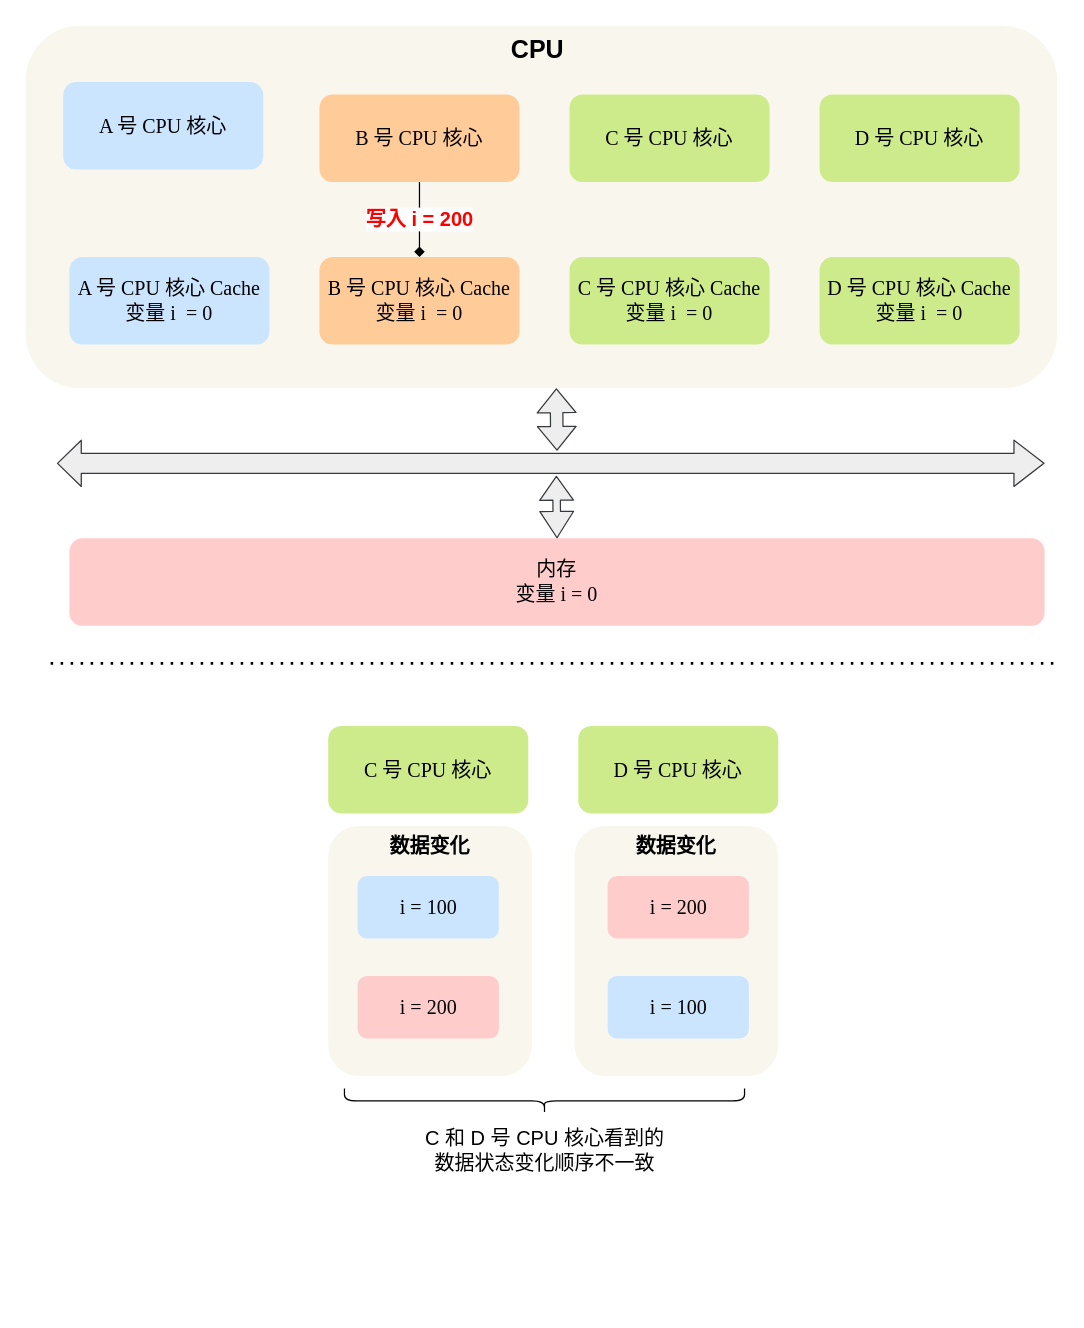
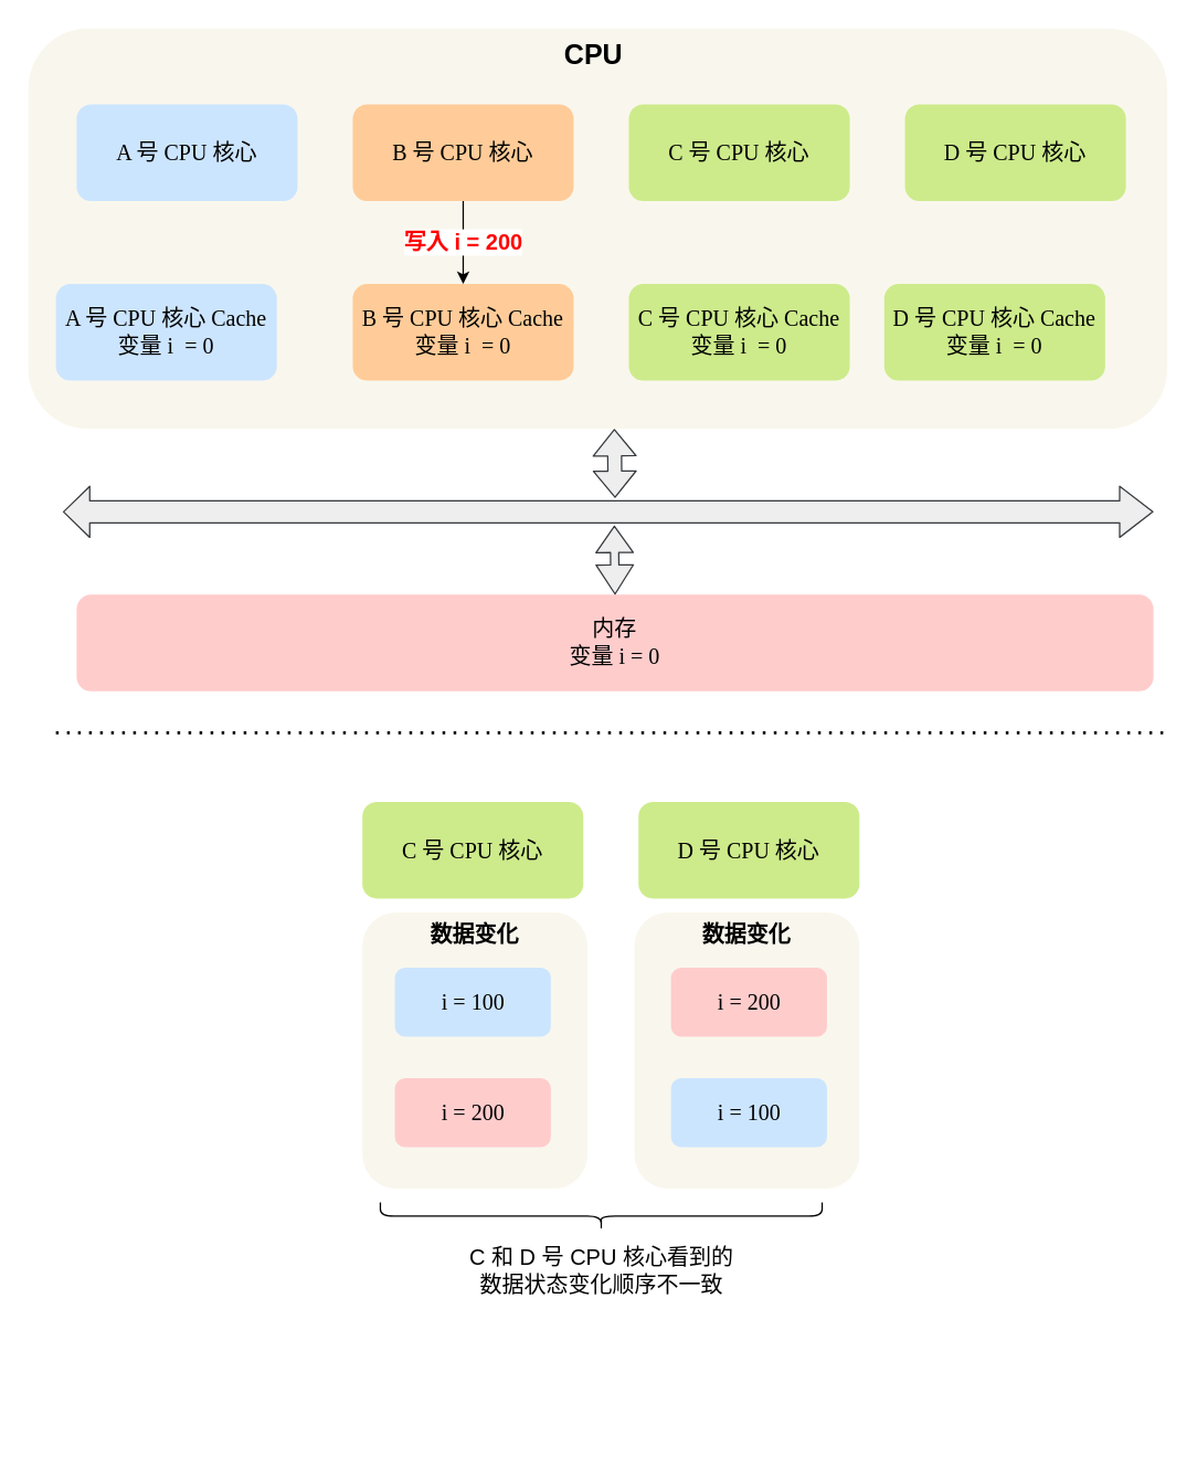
- <mxCell id="5" value="A 号 CPU 核心" style="rounded=1;whiteSpace=wrap;html=1;fontSize=16;fillColor=#cce5ff;fontFamily=Comic Sans MS;strokeColor=none;" vertex="1" parent="1"><mxGeometry x="50" y="65" width="160" height="70" as="geometry" /></mxCell>
+ <mxCell id="5" value="A 号 CPU 核心" style="rounded=1;whiteSpace=wrap;html=1;fontSize=16;fillColor=#cce5ff;fontFamily=Comic Sans MS;strokeColor=none;" vertex="1" parent="1"><mxGeometry x="55" y="75" width="160" height="70" as="geometry" /></mxCell>
- <mxCell id="6" value="&lt;b style=&quot;color: rgb(255 , 0 , 0) ; font-family: &amp;#34;helvetica&amp;#34; ; font-size: 16px ; font-style: normal ; letter-spacing: normal ; text-align: center ; text-indent: 0px ; text-transform: none ; word-spacing: 0px ; background-color: rgb(255 , 255 , 255)&quot;&gt;写入 i = 200&lt;/b&gt;" style="edgeStyle=orthogonalEdgeStyle;rounded=0;orthogonalLoop=1;jettySize=auto;html=1;entryX=0.5;entryY=0;entryDx=0;entryDy=0;endArrow=diamond;" edge="1" parent="1" source="7" target="9"><mxGeometry relative="1" as="geometry" /></mxCell>
+ <mxCell id="6" value="&lt;b style=&quot;color: rgb(255 , 0 , 0) ; font-family: &amp;#34;helvetica&amp;#34; ; font-size: 16px ; font-style: normal ; letter-spacing: normal ; text-align: center ; text-indent: 0px ; text-transform: none ; word-spacing: 0px ; background-color: rgb(255 , 255 , 255)&quot;&gt;写入 i = 200&lt;/b&gt;" style="edgeStyle=orthogonalEdgeStyle;rounded=0;orthogonalLoop=1;jettySize=auto;html=1;entryX=0.5;entryY=0;entryDx=0;entryDy=0;" edge="1" parent="1" source="7" target="9"><mxGeometry relative="1" as="geometry" /></mxCell>
- <mxCell id="8" value="A 号 CPU 核心 Cache&lt;br&gt;变量 i&amp;nbsp; = 0" style="rounded=1;whiteSpace=wrap;html=1;fontSize=16;fillColor=#cce5ff;fontFamily=Comic Sans MS;strokeColor=none;" vertex="1" parent="1"><mxGeometry x="55" y="205" width="160" height="70" as="geometry" /></mxCell>
+ <mxCell id="8" value="A 号 CPU 核心 Cache&lt;br&gt;变量 i&amp;nbsp; = 0" style="rounded=1;whiteSpace=wrap;html=1;fontSize=16;fillColor=#cce5ff;fontFamily=Comic Sans MS;strokeColor=none;" vertex="1" parent="1"><mxGeometry x="40" y="205" width="160" height="70" as="geometry" /></mxCell>
- <mxCell id="17" value="D 号 CPU 核心 Cache&lt;br&gt;变量 i&amp;nbsp; = 0" style="rounded=1;whiteSpace=wrap;html=1;fontSize=16;fillColor=#cdeb8b;fontFamily=Comic Sans MS;strokeColor=none;" vertex="1" parent="1"><mxGeometry x="655" y="205" width="160" height="70" as="geometry" /></mxCell>
+ <mxCell id="17" value="D 号 CPU 核心 Cache&lt;br&gt;变量 i&amp;nbsp; = 0" style="rounded=1;whiteSpace=wrap;html=1;fontSize=16;fillColor=#cdeb8b;fontFamily=Comic Sans MS;strokeColor=none;" vertex="1" parent="1"><mxGeometry x="640" y="205" width="160" height="70" as="geometry" /></mxCell>
